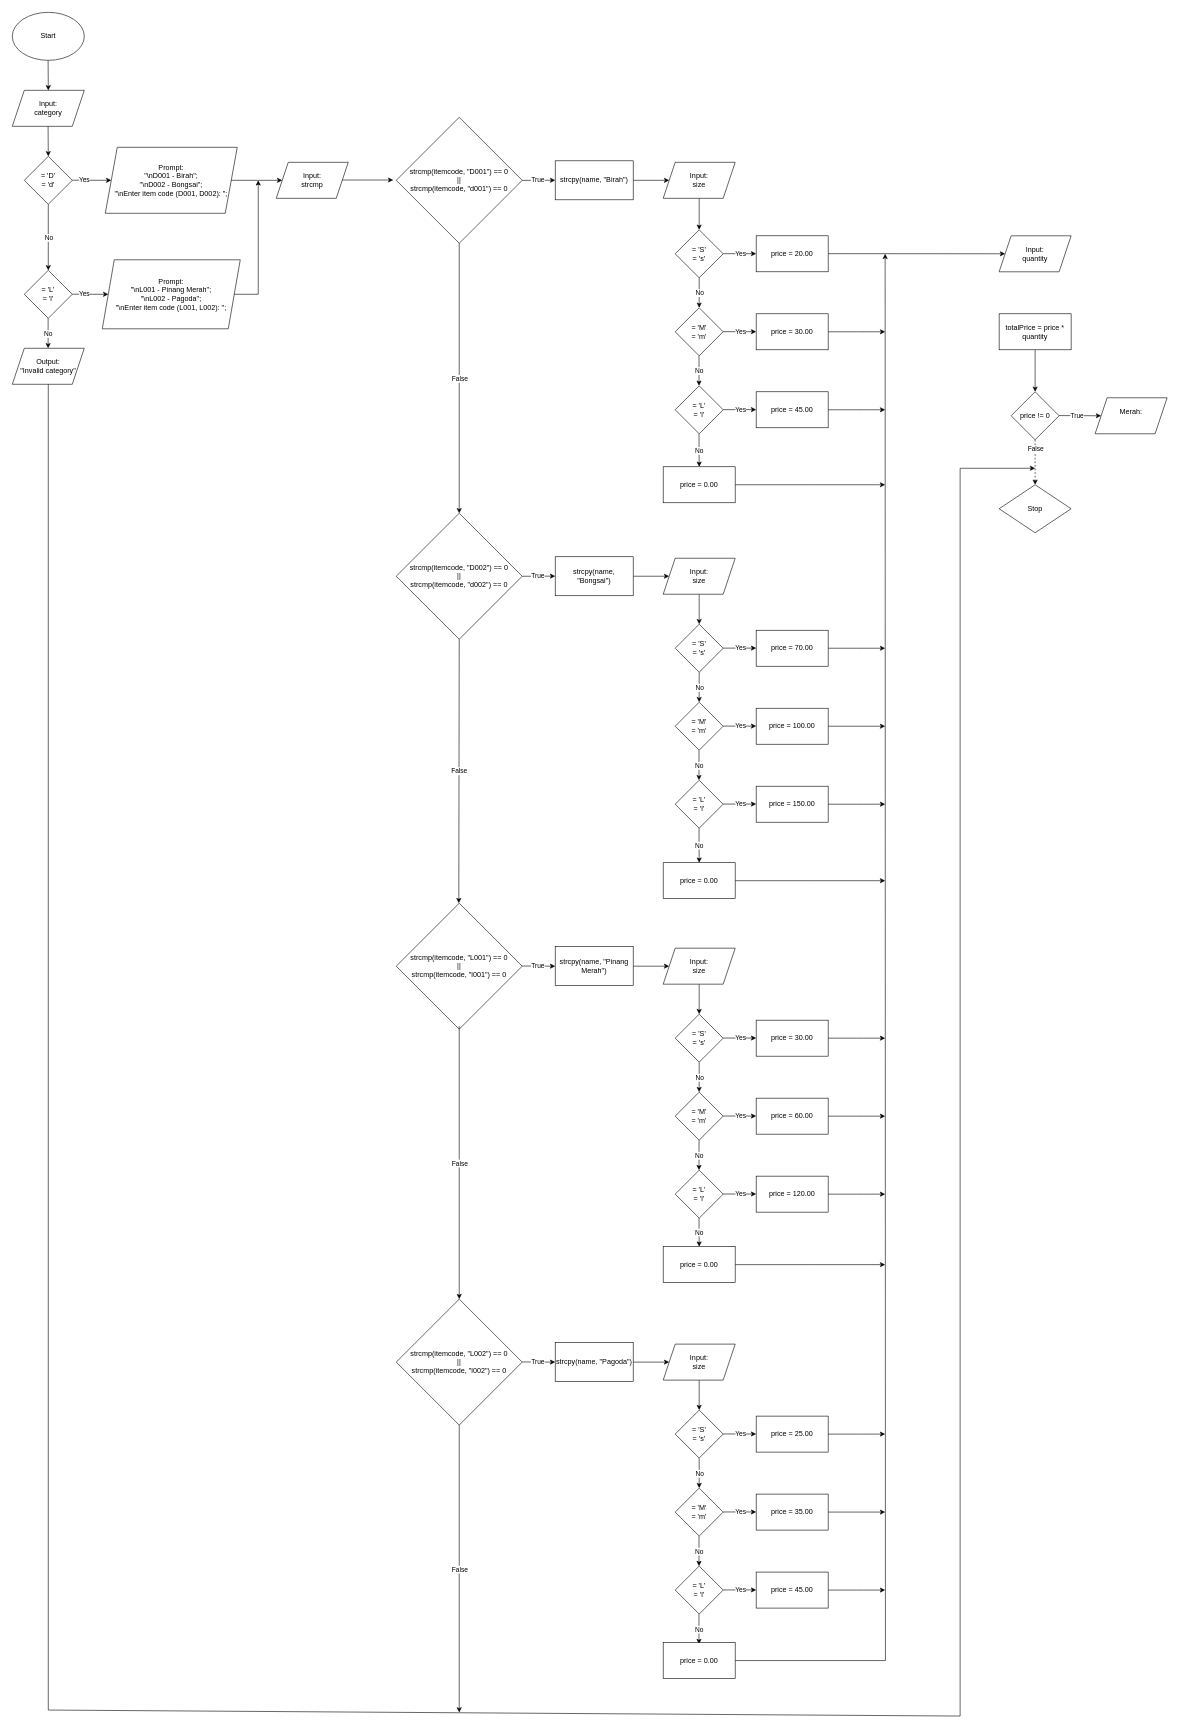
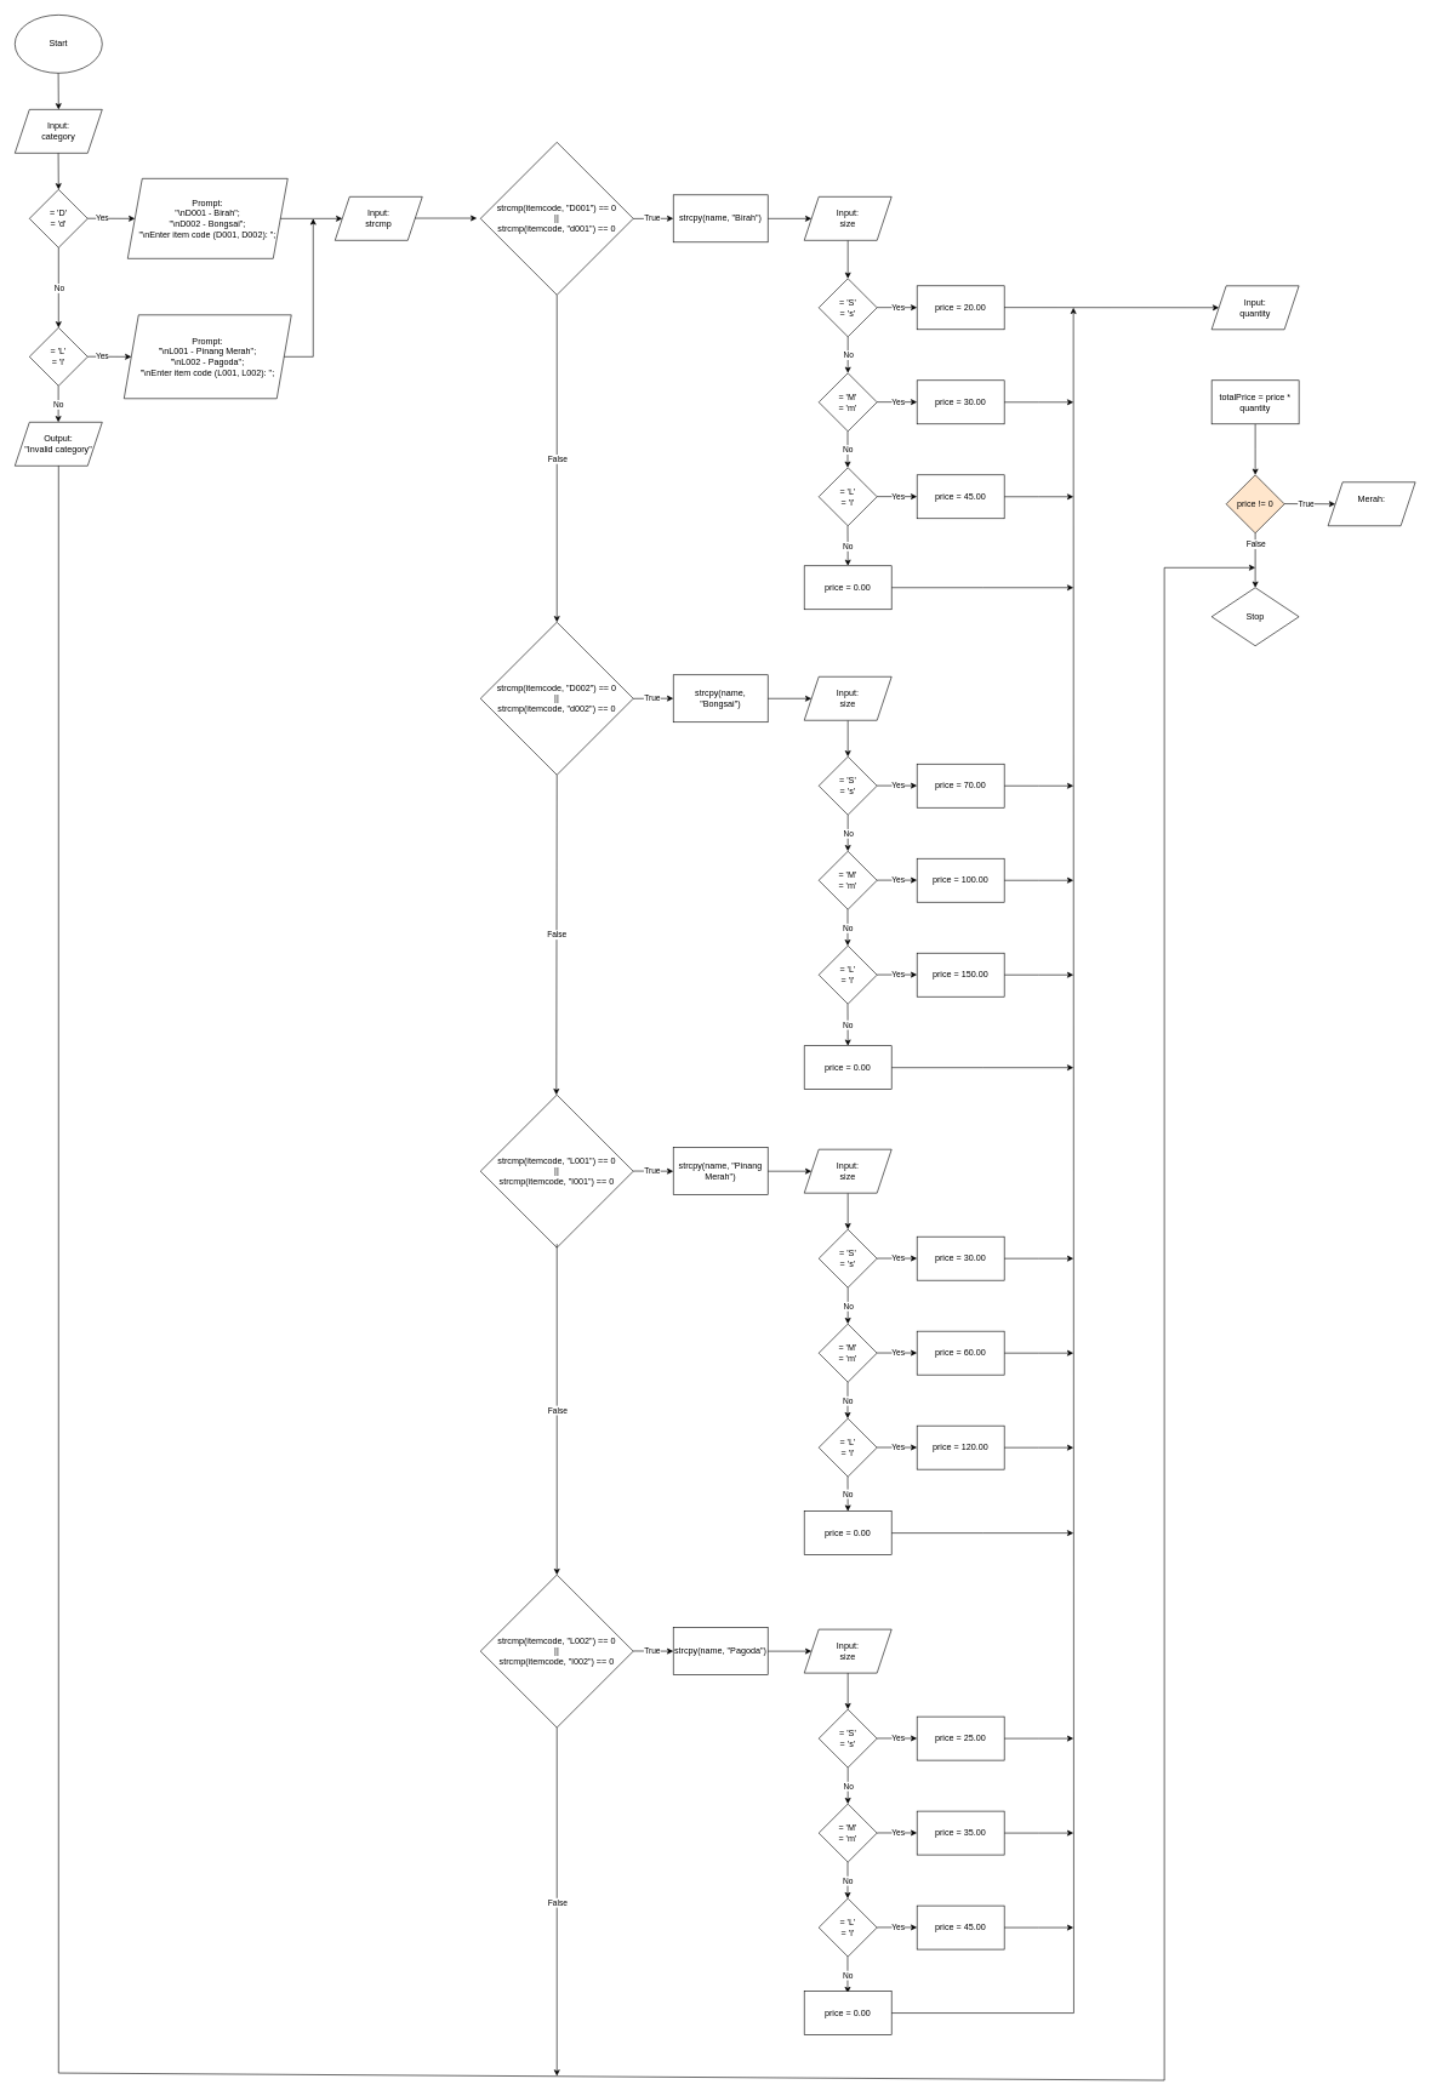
- <mxCell id="133" value="price != 0" style="rhombus;whiteSpace=wrap;html=1;" vertex="1" parent="1"><mxGeometry x="1685" y="652.5" width="80" height="80" as="geometry" /></mxCell>
+ <mxCell id="133" value="price != 0" style="rhombus;whiteSpace=wrap;html=1;fillColor=#ffe6cc;" vertex="1" parent="1"><mxGeometry x="1685" y="652.5" width="80" height="80" as="geometry" /></mxCell>
- <mxCell id="138" value="" style="endArrow=classic;html=1;rounded=0;entryX=0.5;entryY=0;entryDx=0;entryDy=0;exitX=0.5;exitY=1;exitDx=0;exitDy=0;dashed=1;" edge="1" parent="1" source="133" target="135"><mxGeometry relative="1" as="geometry"><mxPoint x="1655" y="727.5" as="sourcePoint" /><mxPoint x="1755" y="727.5" as="targetPoint" /></mxGeometry></mxCell>
+ <mxCell id="138" value="" style="endArrow=classic;html=1;rounded=0;entryX=0.5;entryY=0;entryDx=0;entryDy=0;exitX=0.5;exitY=1;exitDx=0;exitDy=0;" edge="1" parent="1" source="133" target="135"><mxGeometry relative="1" as="geometry"><mxPoint x="1655" y="727.5" as="sourcePoint" /><mxPoint x="1755" y="727.5" as="targetPoint" /></mxGeometry></mxCell>
